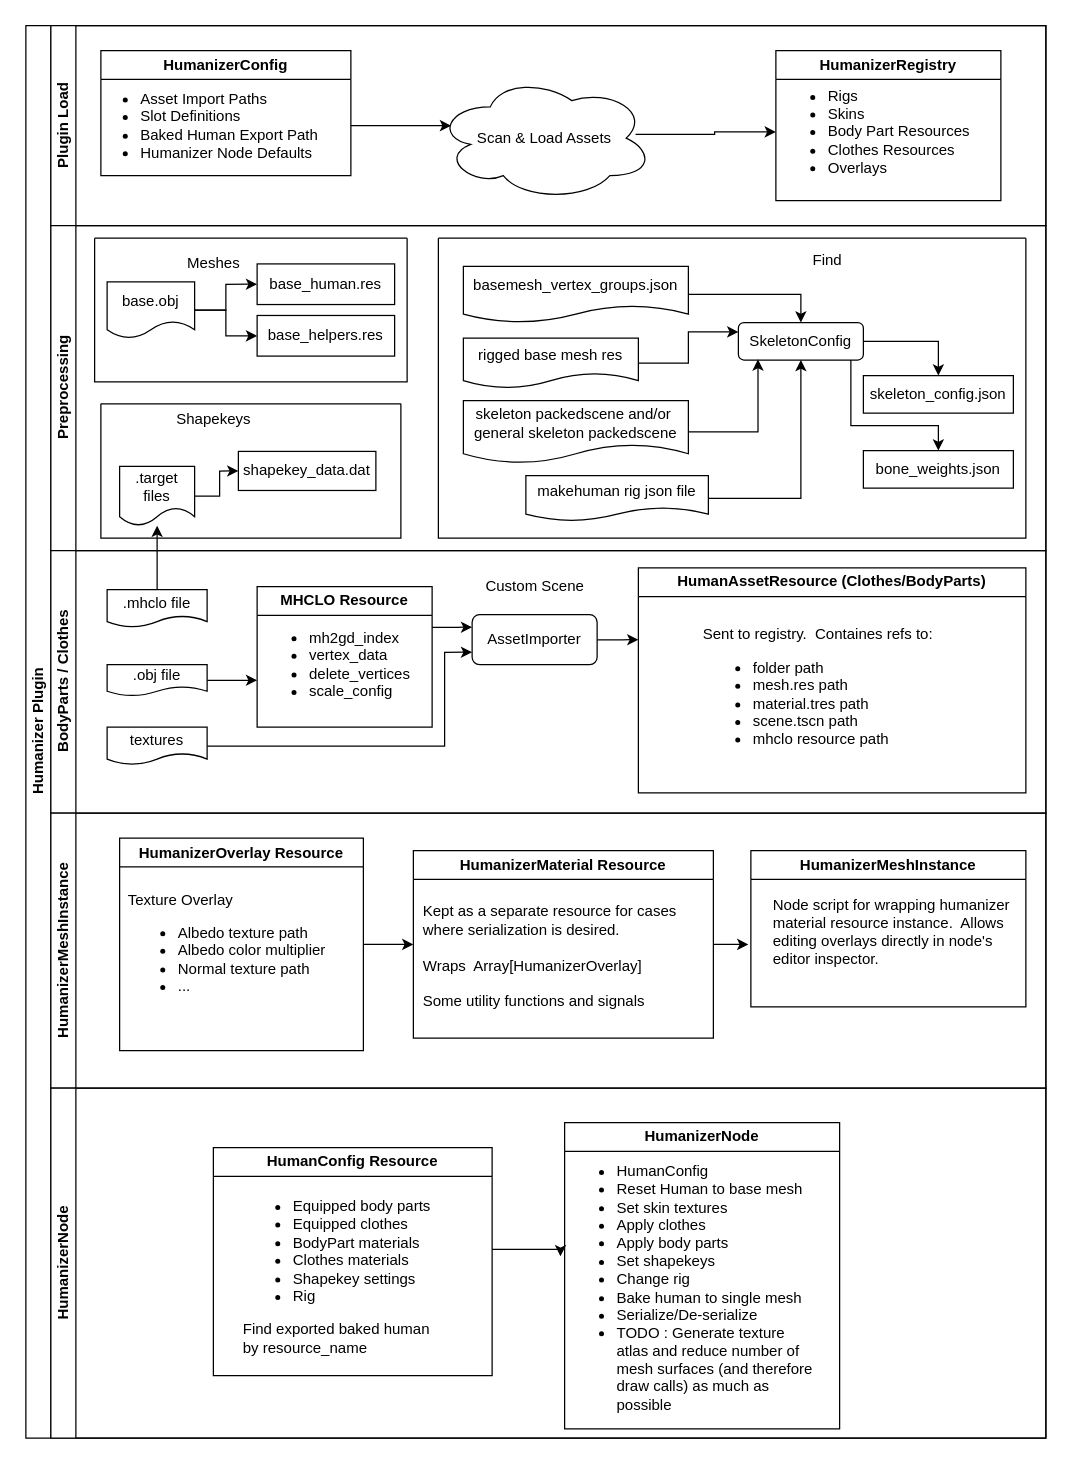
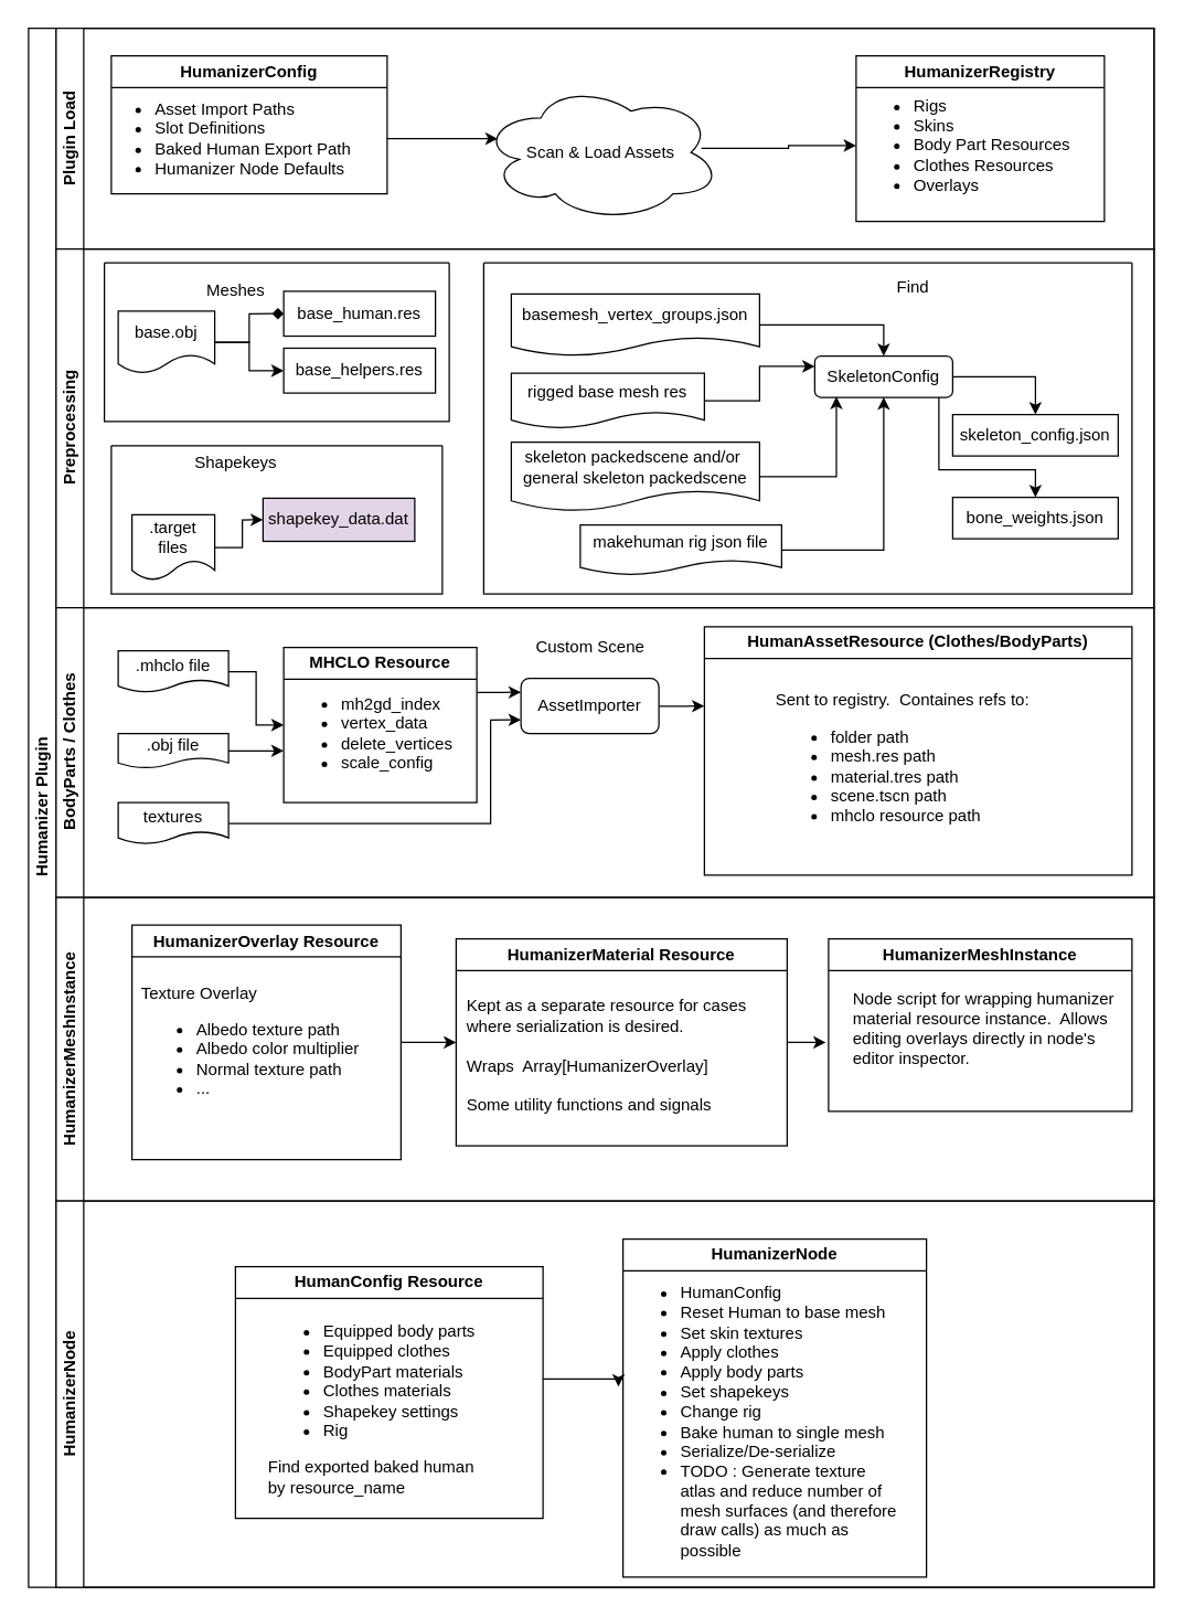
- <mxCell id="38" style="edgeStyle=orthogonalEdgeStyle;rounded=0;orthogonalLoop=1;jettySize=auto;html=1;exitX=1;exitY=0.5;exitDx=0;exitDy=0;entryX=0;entryY=0.5;entryDx=0;entryDy=0;" parent="32" source="34" target="36" edge="1"><mxGeometry relative="1" as="geometry" /></mxCell>
+ <mxCell id="38" style="edgeStyle=orthogonalEdgeStyle;rounded=0;orthogonalLoop=1;jettySize=auto;html=1;exitX=1;exitY=0.5;exitDx=0;exitDy=0;entryX=0;entryY=0.5;entryDx=0;entryDy=0;endArrow=diamond;" parent="32" source="34" target="36" edge="1"><mxGeometry relative="1" as="geometry" /></mxCell>
- <mxCell id="29" value="shapekey_data.dat" style="rounded=0;whiteSpace=wrap;html=1;" parent="28" vertex="1"><mxGeometry x="110" y="38.13" width="110" height="31.25" as="geometry" /></mxCell>
+ <mxCell id="29" value="shapekey_data.dat" style="rounded=0;whiteSpace=wrap;html=1;fillColor=#e1d5e7;" parent="28" vertex="1"><mxGeometry x="110" y="38.13" width="110" height="31.25" as="geometry" /></mxCell>
- <mxCell id="42" style="edgeStyle=orthogonalEdgeStyle;rounded=0;orthogonalLoop=1;jettySize=auto;html=1;" parent="39" source="43" target="30" edge="1"><mxGeometry relative="1" as="geometry" /></mxCell>
+ <mxCell id="42" style="edgeStyle=orthogonalEdgeStyle;rounded=0;orthogonalLoop=1;jettySize=auto;html=1;entryX=0;entryY=0.5;entryDx=0;entryDy=0;" parent="39" source="43" target="48" edge="1"><mxGeometry relative="1" as="geometry" /></mxCell>
